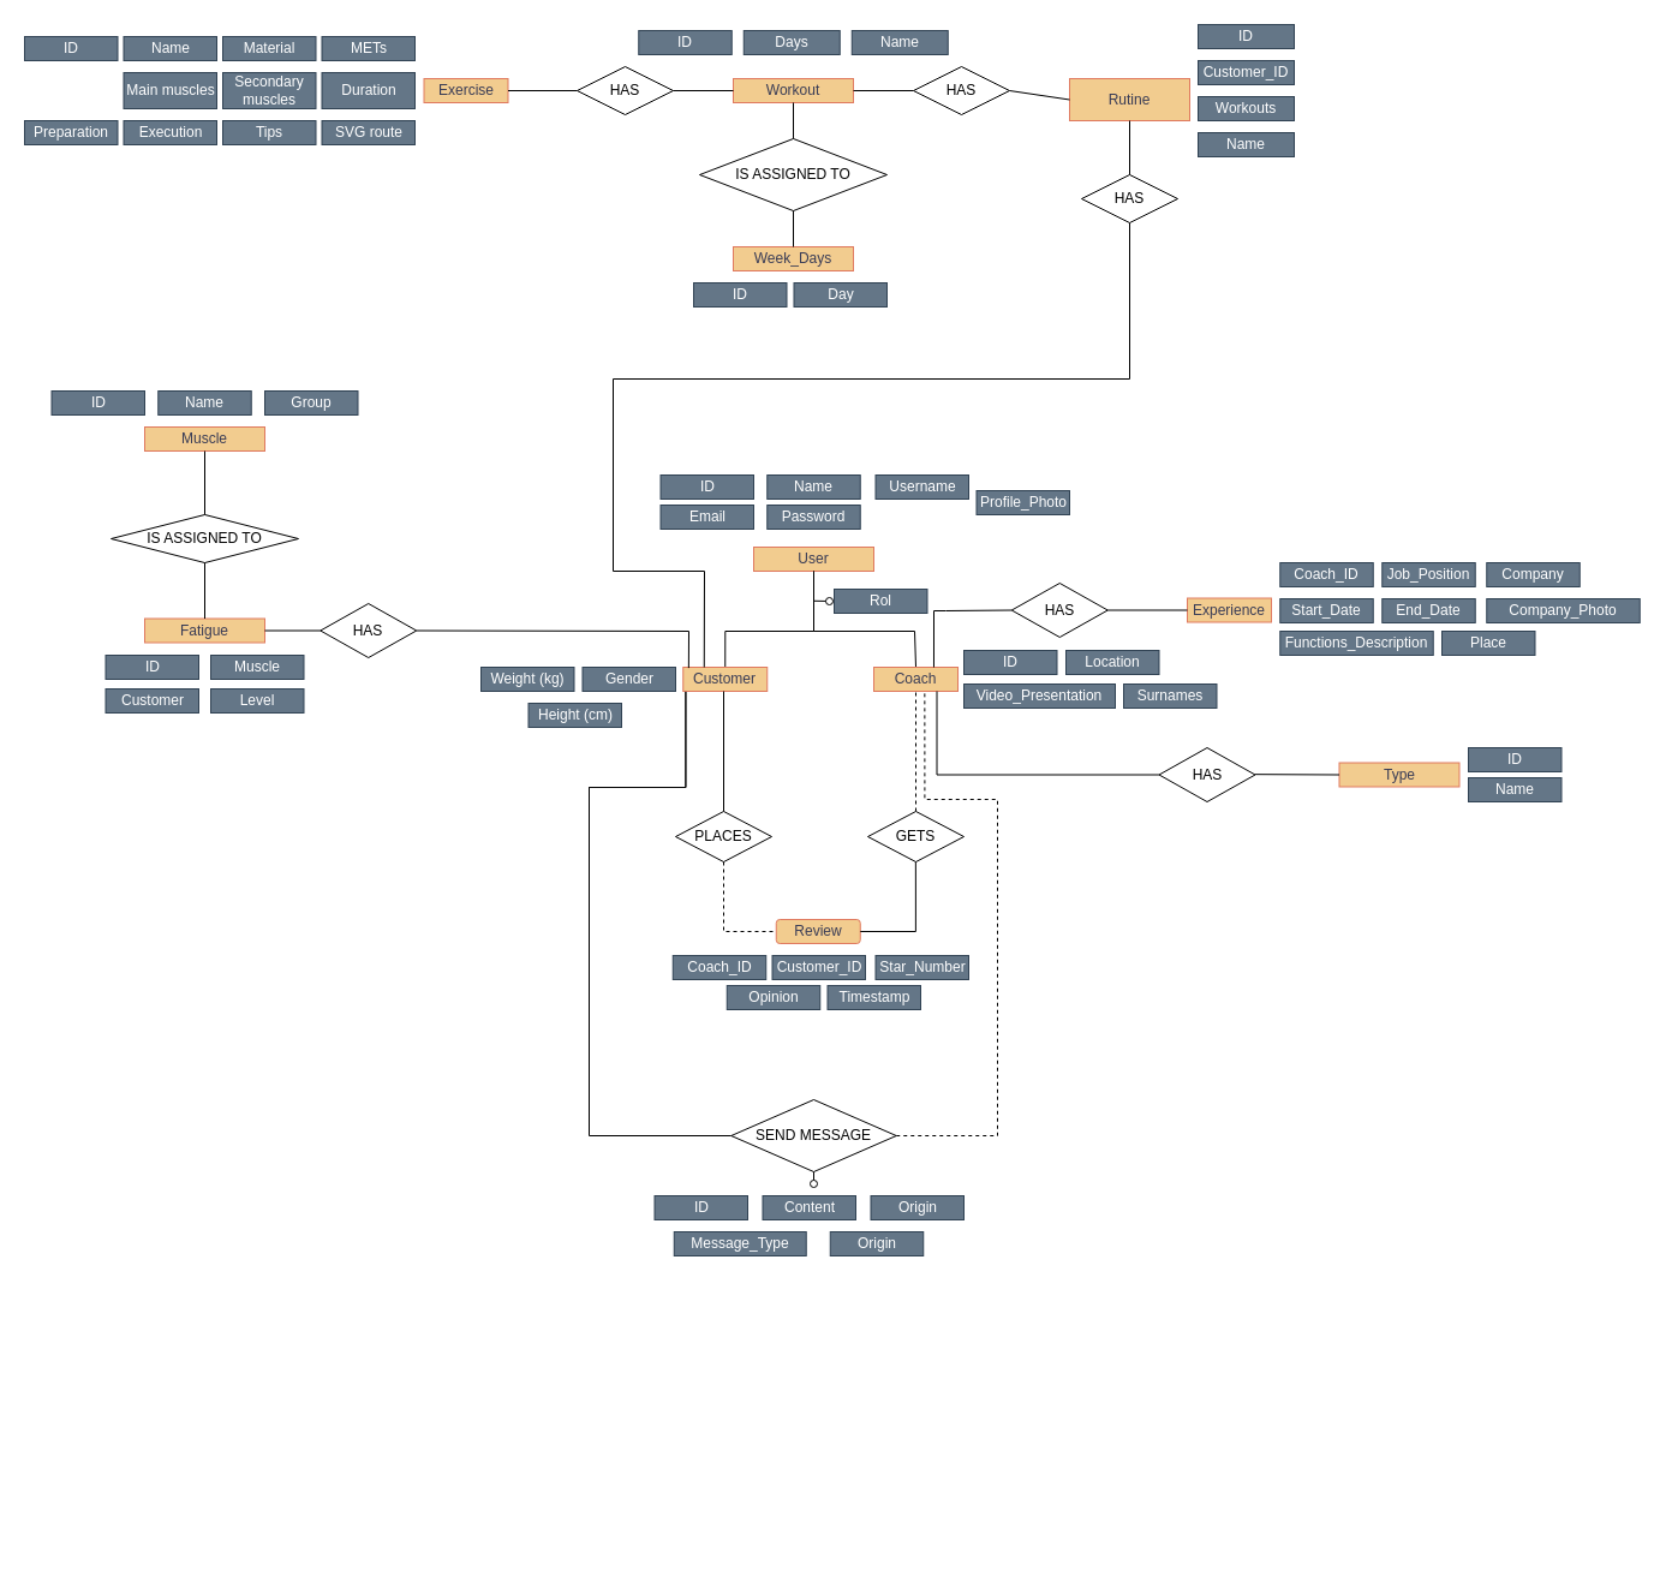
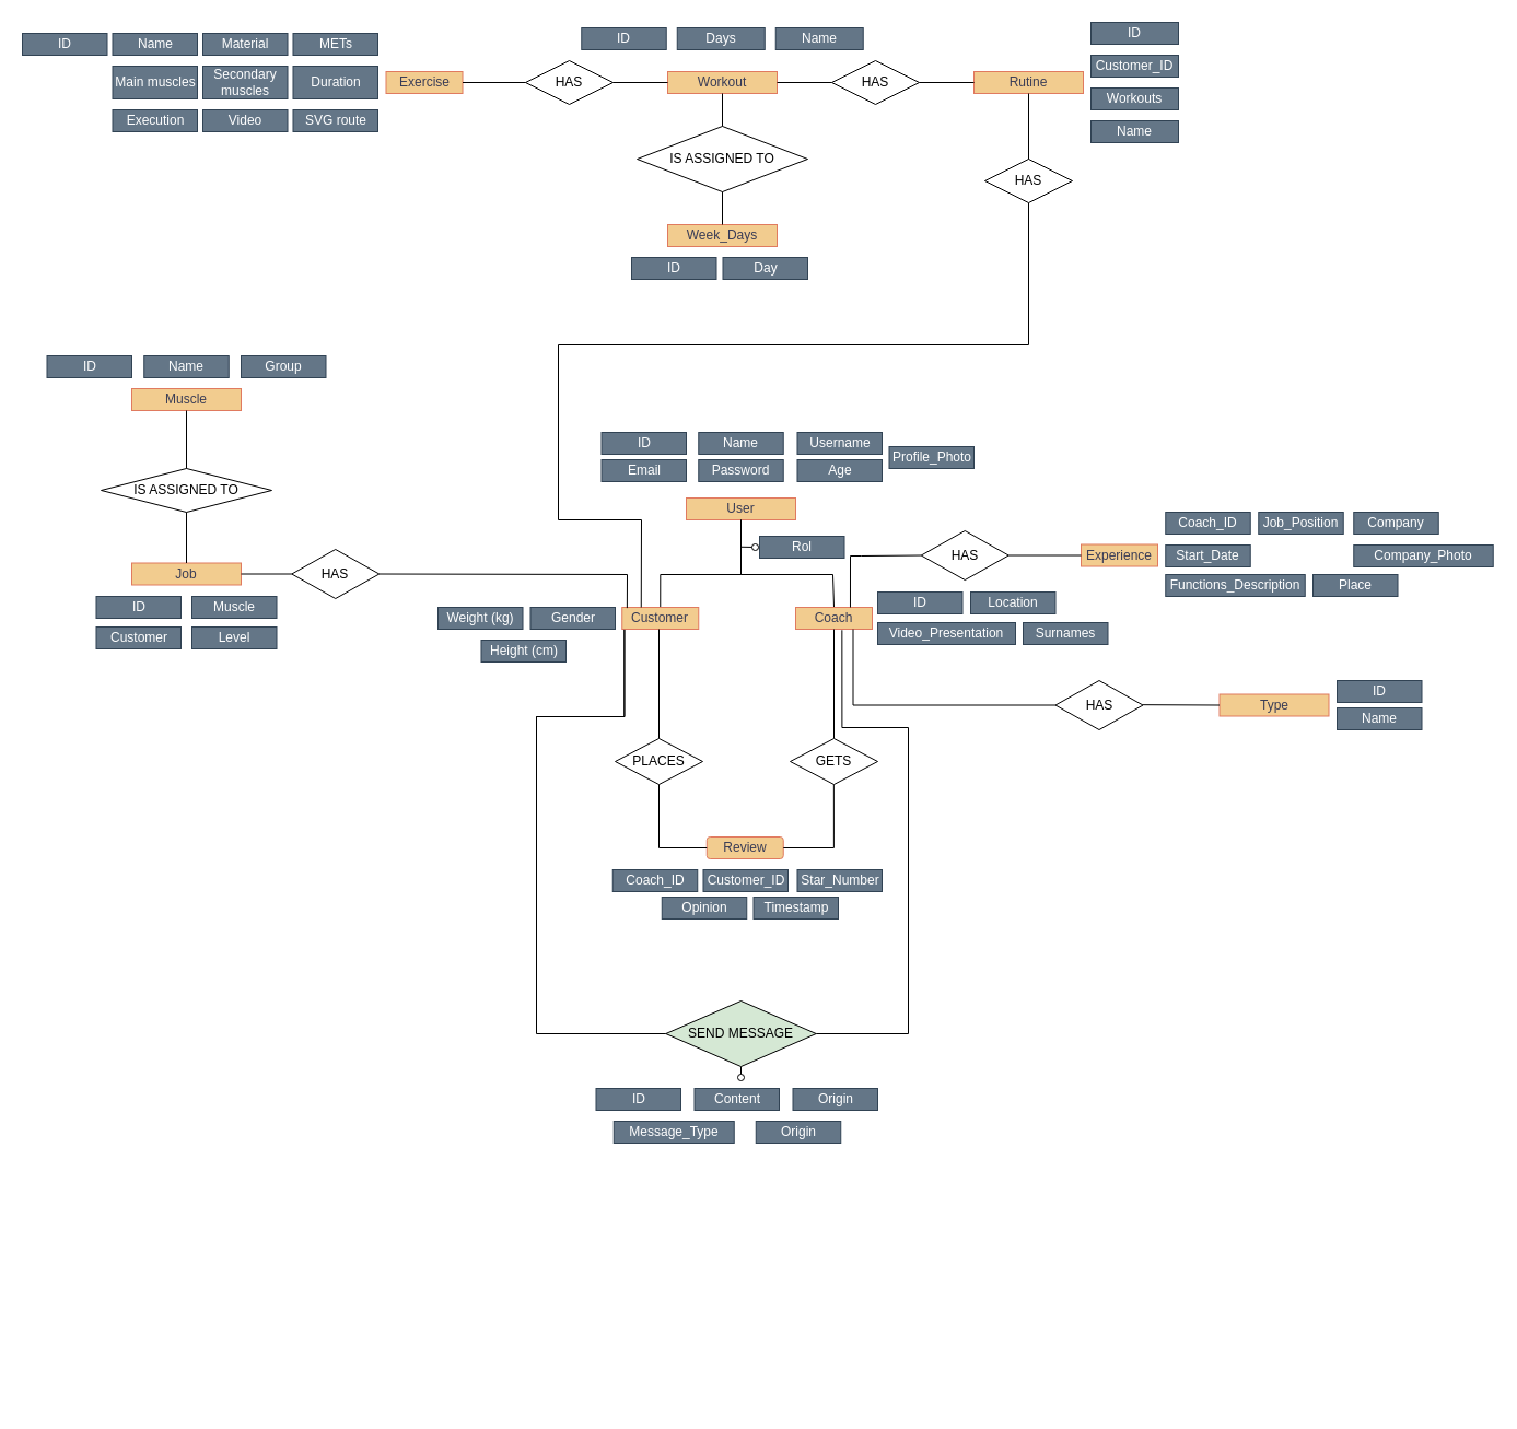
- <mxCell id="3" value="Rutine" style="rounded=0;whiteSpace=wrap;html=1;labelBackgroundColor=none;fillColor=#F2CC8F;strokeColor=#E07A5F;fontColor=#393C56;" parent="1" vertex="1"><mxGeometry x="890" y="65" width="100" height="35" as="geometry" /></mxCell>
+ <mxCell id="3" value="Rutine" style="rounded=0;whiteSpace=wrap;html=1;labelBackgroundColor=none;fillColor=#F2CC8F;strokeColor=#E07A5F;fontColor=#393C56;" parent="1" vertex="1"><mxGeometry x="890" y="65" width="100" height="20" as="geometry" /></mxCell>
- <mxCell id="32" value="Preparation" style="text;strokeColor=#314354;align=center;fillColor=#647687;html=1;verticalAlign=middle;whiteSpace=wrap;rounded=0;labelBackgroundColor=none;fontColor=#ffffff;" parent="1" vertex="1"><mxGeometry x="20" y="100" width="77.5" height="20" as="geometry" /></mxCell>
- <mxCell id="34" value="Tips" style="text;strokeColor=#314354;align=center;fillColor=#647687;html=1;verticalAlign=middle;whiteSpace=wrap;rounded=0;labelBackgroundColor=none;fontColor=#ffffff;" parent="1" vertex="1"><mxGeometry x="185" y="100" width="77.5" height="20" as="geometry" /></mxCell>
+ <mxCell id="34" value="Video" style="text;strokeColor=#314354;align=center;fillColor=#647687;html=1;verticalAlign=middle;whiteSpace=wrap;rounded=0;labelBackgroundColor=none;fontColor=#ffffff;" parent="1" vertex="1"><mxGeometry x="185" y="100" width="77.5" height="20" as="geometry" /></mxCell>
+ <mxCell id="45" value="Age" style="text;strokeColor=#314354;align=center;fillColor=#647687;html=1;verticalAlign=middle;whiteSpace=wrap;rounded=0;labelBackgroundColor=none;fontColor=#ffffff;" parent="1" vertex="1"><mxGeometry x="728.5" y="420" width="77.5" height="20" as="geometry" /></mxCell>
- <mxCell id="62" value="End_Date" style="text;strokeColor=#314354;align=center;fillColor=#647687;html=1;verticalAlign=middle;whiteSpace=wrap;rounded=0;labelBackgroundColor=none;fontColor=#ffffff;" parent="1" vertex="1"><mxGeometry x="1150.25" y="498" width="77.5" height="20" as="geometry" /></mxCell>
- <mxCell id="96" value="Fatigue" style="rounded=0;whiteSpace=wrap;html=1;labelBackgroundColor=none;fillColor=#F2CC8F;strokeColor=#E07A5F;fontColor=#393C56;" parent="1" vertex="1"><mxGeometry x="120" y="514.5" width="100" height="20" as="geometry" /></mxCell>
+ <mxCell id="96" value="Job" style="rounded=0;whiteSpace=wrap;html=1;labelBackgroundColor=none;fillColor=#F2CC8F;strokeColor=#E07A5F;fontColor=#393C56;" parent="1" vertex="1"><mxGeometry x="120" y="514.5" width="100" height="20" as="geometry" /></mxCell>
- <mxCell id="72" style="edgeStyle=orthogonalEdgeStyle;rounded=0;orthogonalLoop=1;jettySize=auto;html=1;endArrow=none;endFill=0;entryX=0.5;entryY=1;entryDx=0;entryDy=0;exitX=0.5;exitY=0;exitDx=0;exitDy=0;dashed=1;" parent="1" source="75" target="48" edge="1"><mxGeometry relative="1" as="geometry"><Array as="points"><mxPoint x="762" y="675" /><mxPoint x="762" y="675" /></Array><mxPoint x="737" y="775" as="sourcePoint" /><mxPoint x="698" y="608.5" as="targetPoint" /></mxGeometry></mxCell>
+ <mxCell id="72" style="edgeStyle=orthogonalEdgeStyle;rounded=0;orthogonalLoop=1;jettySize=auto;html=1;endArrow=none;endFill=0;entryX=0.5;entryY=1;entryDx=0;entryDy=0;exitX=0.5;exitY=0;exitDx=0;exitDy=0;" parent="1" source="75" target="48" edge="1"><mxGeometry relative="1" as="geometry"><Array as="points"><mxPoint x="762" y="675" /><mxPoint x="762" y="675" /></Array><mxPoint x="737" y="775" as="sourcePoint" /><mxPoint x="698" y="608.5" as="targetPoint" /></mxGeometry></mxCell>
- <mxCell id="77" value="" style="endArrow=none;html=1;rounded=0;exitX=0.5;exitY=1;exitDx=0;exitDy=0;entryX=0;entryY=0.5;entryDx=0;entryDy=0;dashed=1;" parent="1" source="74" target="73" edge="1"><mxGeometry width="50" height="50" relative="1" as="geometry"><mxPoint x="647" y="745" as="sourcePoint" /><mxPoint x="602" y="775" as="targetPoint" /><Array as="points"><mxPoint x="602" y="775" /></Array></mxGeometry></mxCell>
+ <mxCell id="77" value="" style="endArrow=none;html=1;rounded=0;exitX=0.5;exitY=1;exitDx=0;exitDy=0;entryX=0;entryY=0.5;entryDx=0;entryDy=0;" parent="1" source="74" target="73" edge="1"><mxGeometry width="50" height="50" relative="1" as="geometry"><mxPoint x="647" y="745" as="sourcePoint" /><mxPoint x="602" y="775" as="targetPoint" /><Array as="points"><mxPoint x="602" y="775" /></Array></mxGeometry></mxCell>
- <mxCell id="87" style="edgeStyle=orthogonalEdgeStyle;rounded=0;orthogonalLoop=1;jettySize=auto;html=1;endArrow=none;endFill=0;entryX=0.605;entryY=1.039;entryDx=0;entryDy=0;entryPerimeter=0;exitX=1;exitY=0.5;exitDx=0;exitDy=0;dashed=1;" parent="1" source="84" target="48" edge="1"><mxGeometry relative="1" as="geometry"><Array as="points"><mxPoint x="830" y="945" /><mxPoint x="830" y="665" /><mxPoint x="769" y="665" /></Array><mxPoint x="750" y="945" as="sourcePoint" /><mxPoint x="770" y="645" as="targetPoint" /></mxGeometry></mxCell>
+ <mxCell id="87" style="edgeStyle=orthogonalEdgeStyle;rounded=0;orthogonalLoop=1;jettySize=auto;html=1;endArrow=none;endFill=0;entryX=0.605;entryY=1.039;entryDx=0;entryDy=0;entryPerimeter=0;exitX=1;exitY=0.5;exitDx=0;exitDy=0;" parent="1" source="84" target="48" edge="1"><mxGeometry relative="1" as="geometry"><Array as="points"><mxPoint x="830" y="945" /><mxPoint x="830" y="665" /><mxPoint x="769" y="665" /></Array><mxPoint x="750" y="945" as="sourcePoint" /><mxPoint x="770" y="645" as="targetPoint" /></mxGeometry></mxCell>
- <mxCell id="84" value="SEND MESSAGE" style="rhombus;whiteSpace=wrap;html=1;" parent="1" vertex="1"><mxGeometry x="608.25" y="915" width="137.5" height="60" as="geometry" /></mxCell>
+ <mxCell id="84" value="SEND MESSAGE" style="rhombus;whiteSpace=wrap;html=1;fillColor=#d5e8d4;" parent="1" vertex="1"><mxGeometry x="608.25" y="915" width="137.5" height="60" as="geometry" /></mxCell>
